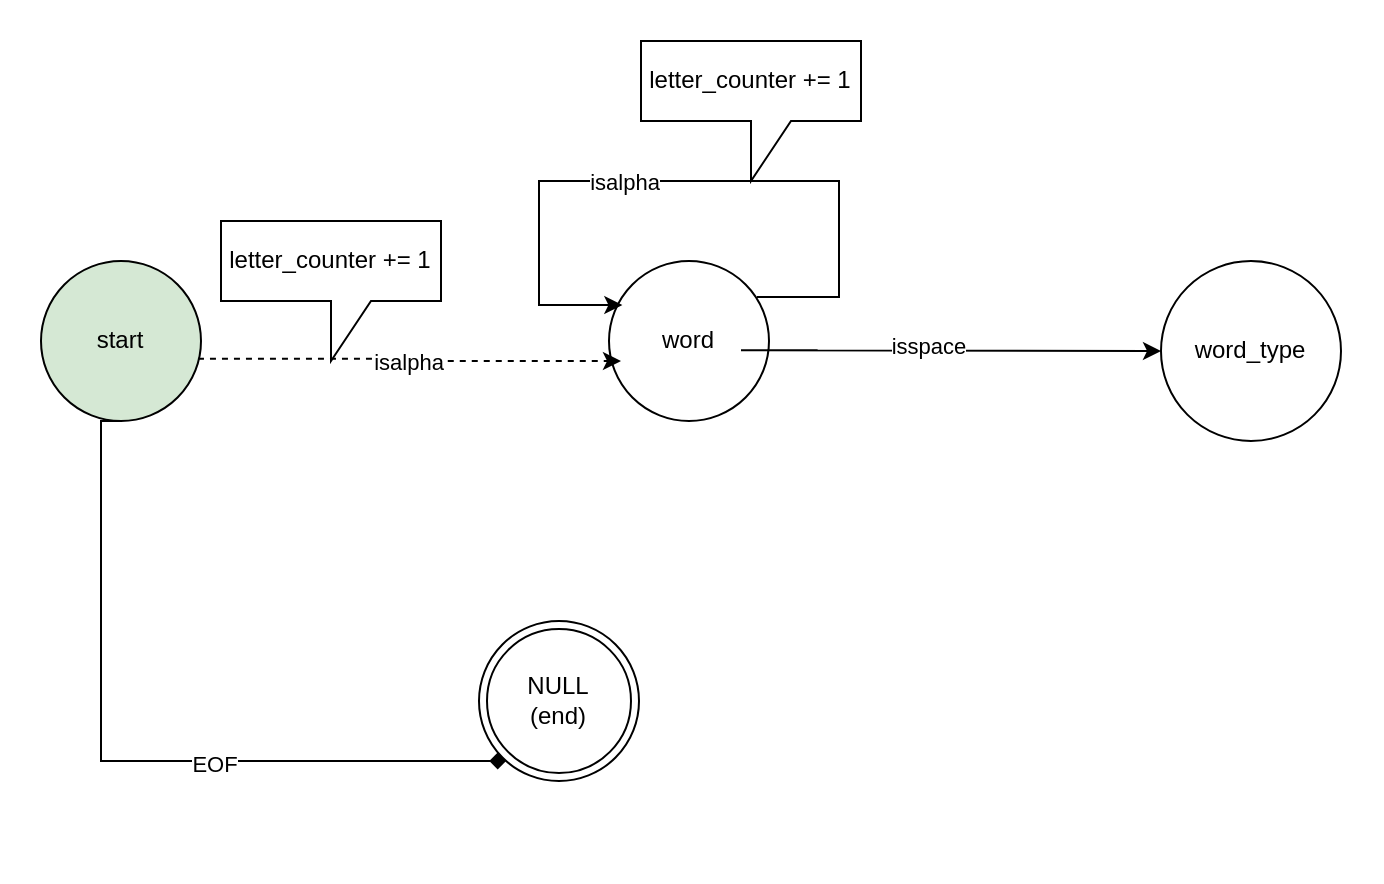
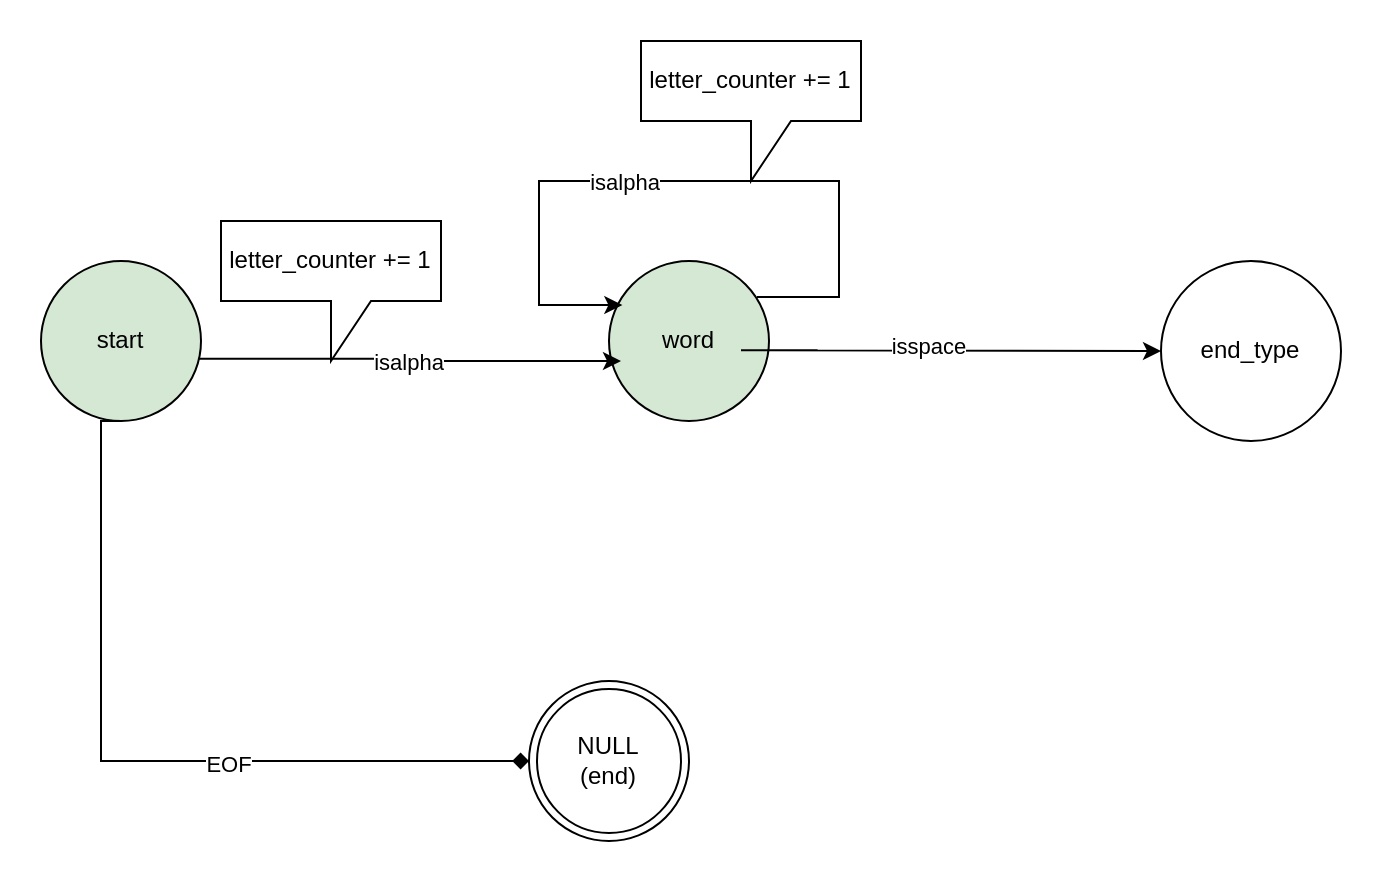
- <mxCell id="6" value="word" style="ellipse;whiteSpace=wrap;html=1;aspect=fixed;" vertex="1" parent="1"><mxGeometry x="304" y="130" width="80" height="80" as="geometry" /></mxCell>
+ <mxCell id="6" value="word" style="ellipse;whiteSpace=wrap;html=1;aspect=fixed;fillColor=#d5e8d4;" vertex="1" parent="1"><mxGeometry x="304" y="130" width="80" height="80" as="geometry" /></mxCell>
- <mxCell id="10" value="word_type" style="ellipse;whiteSpace=wrap;html=1;aspect=fixed;" vertex="1" parent="1"><mxGeometry x="580" y="130" width="90" height="90" as="geometry" /></mxCell>
+ <mxCell id="10" value="end_type" style="ellipse;whiteSpace=wrap;html=1;aspect=fixed;" vertex="1" parent="1"><mxGeometry x="580" y="130" width="90" height="90" as="geometry" /></mxCell>
- <mxCell id="7" value="" style="endArrow=classic;html=1;rounded=0;edgeStyle=orthogonalEdgeStyle;entryX=0.075;entryY=0.625;entryDx=0;entryDy=0;entryPerimeter=0;exitX=0.981;exitY=0.611;exitDx=0;exitDy=0;exitPerimeter=0;dashed=1;" edge="1" parent="1" source="2" target="6"><mxGeometry relative="1" as="geometry"><mxPoint x="110" y="180" as="sourcePoint" /><mxPoint x="240" y="250" as="targetPoint" /></mxGeometry></mxCell>
+ <mxCell id="7" value="" style="endArrow=classic;html=1;rounded=0;edgeStyle=orthogonalEdgeStyle;entryX=0.075;entryY=0.625;entryDx=0;entryDy=0;entryPerimeter=0;exitX=0.981;exitY=0.611;exitDx=0;exitDy=0;exitPerimeter=0;" edge="1" parent="1" source="2" target="6"><mxGeometry relative="1" as="geometry"><mxPoint x="110" y="180" as="sourcePoint" /><mxPoint x="240" y="250" as="targetPoint" /></mxGeometry></mxCell>
- <mxCell id="3" value="NULL&lt;br&gt;(end)" style="ellipse;shape=doubleEllipse;whiteSpace=wrap;html=1;aspect=fixed;" vertex="1" parent="1"><mxGeometry x="239" y="310" width="80" height="80" as="geometry" /></mxCell>
+ <mxCell id="3" value="NULL&lt;br&gt;(end)" style="ellipse;shape=doubleEllipse;whiteSpace=wrap;html=1;aspect=fixed;" vertex="1" parent="1"><mxGeometry x="264" y="340" width="80" height="80" as="geometry" /></mxCell>
